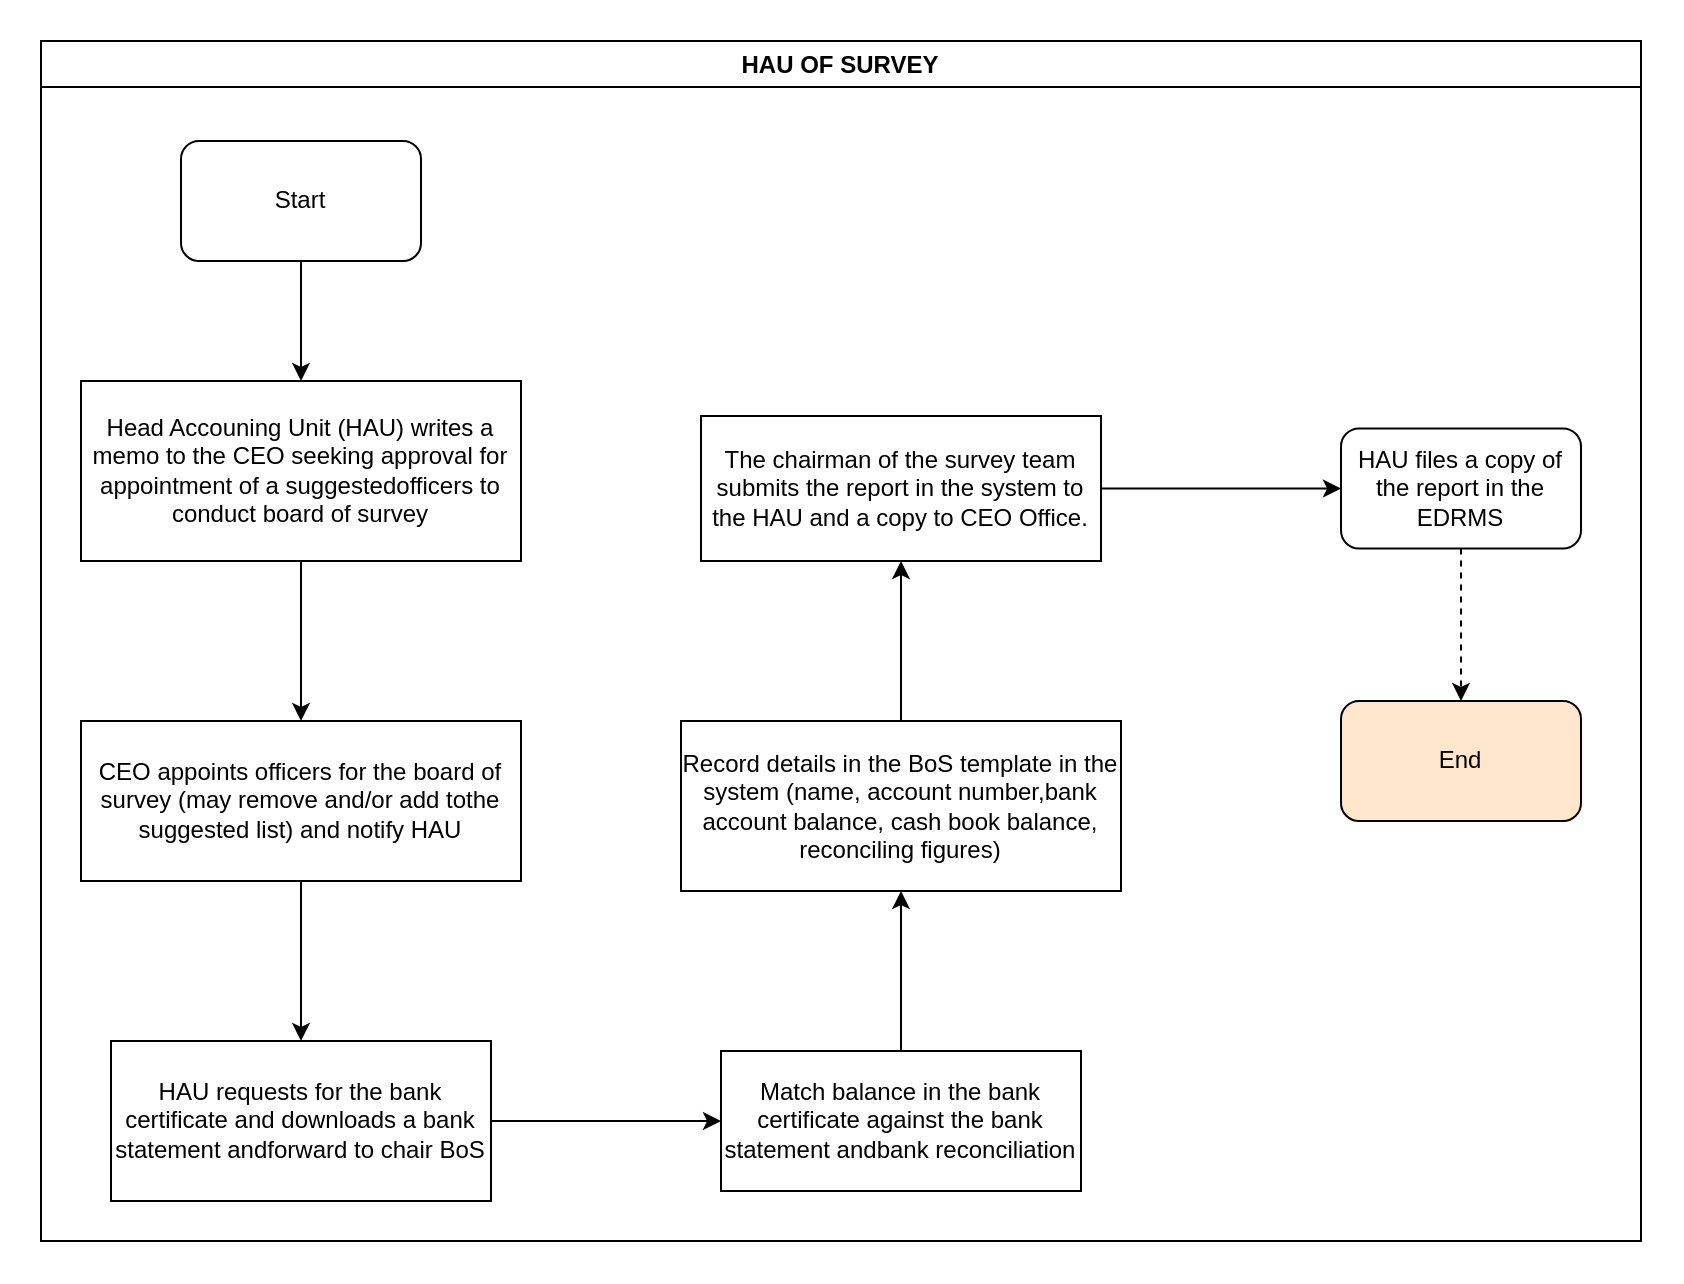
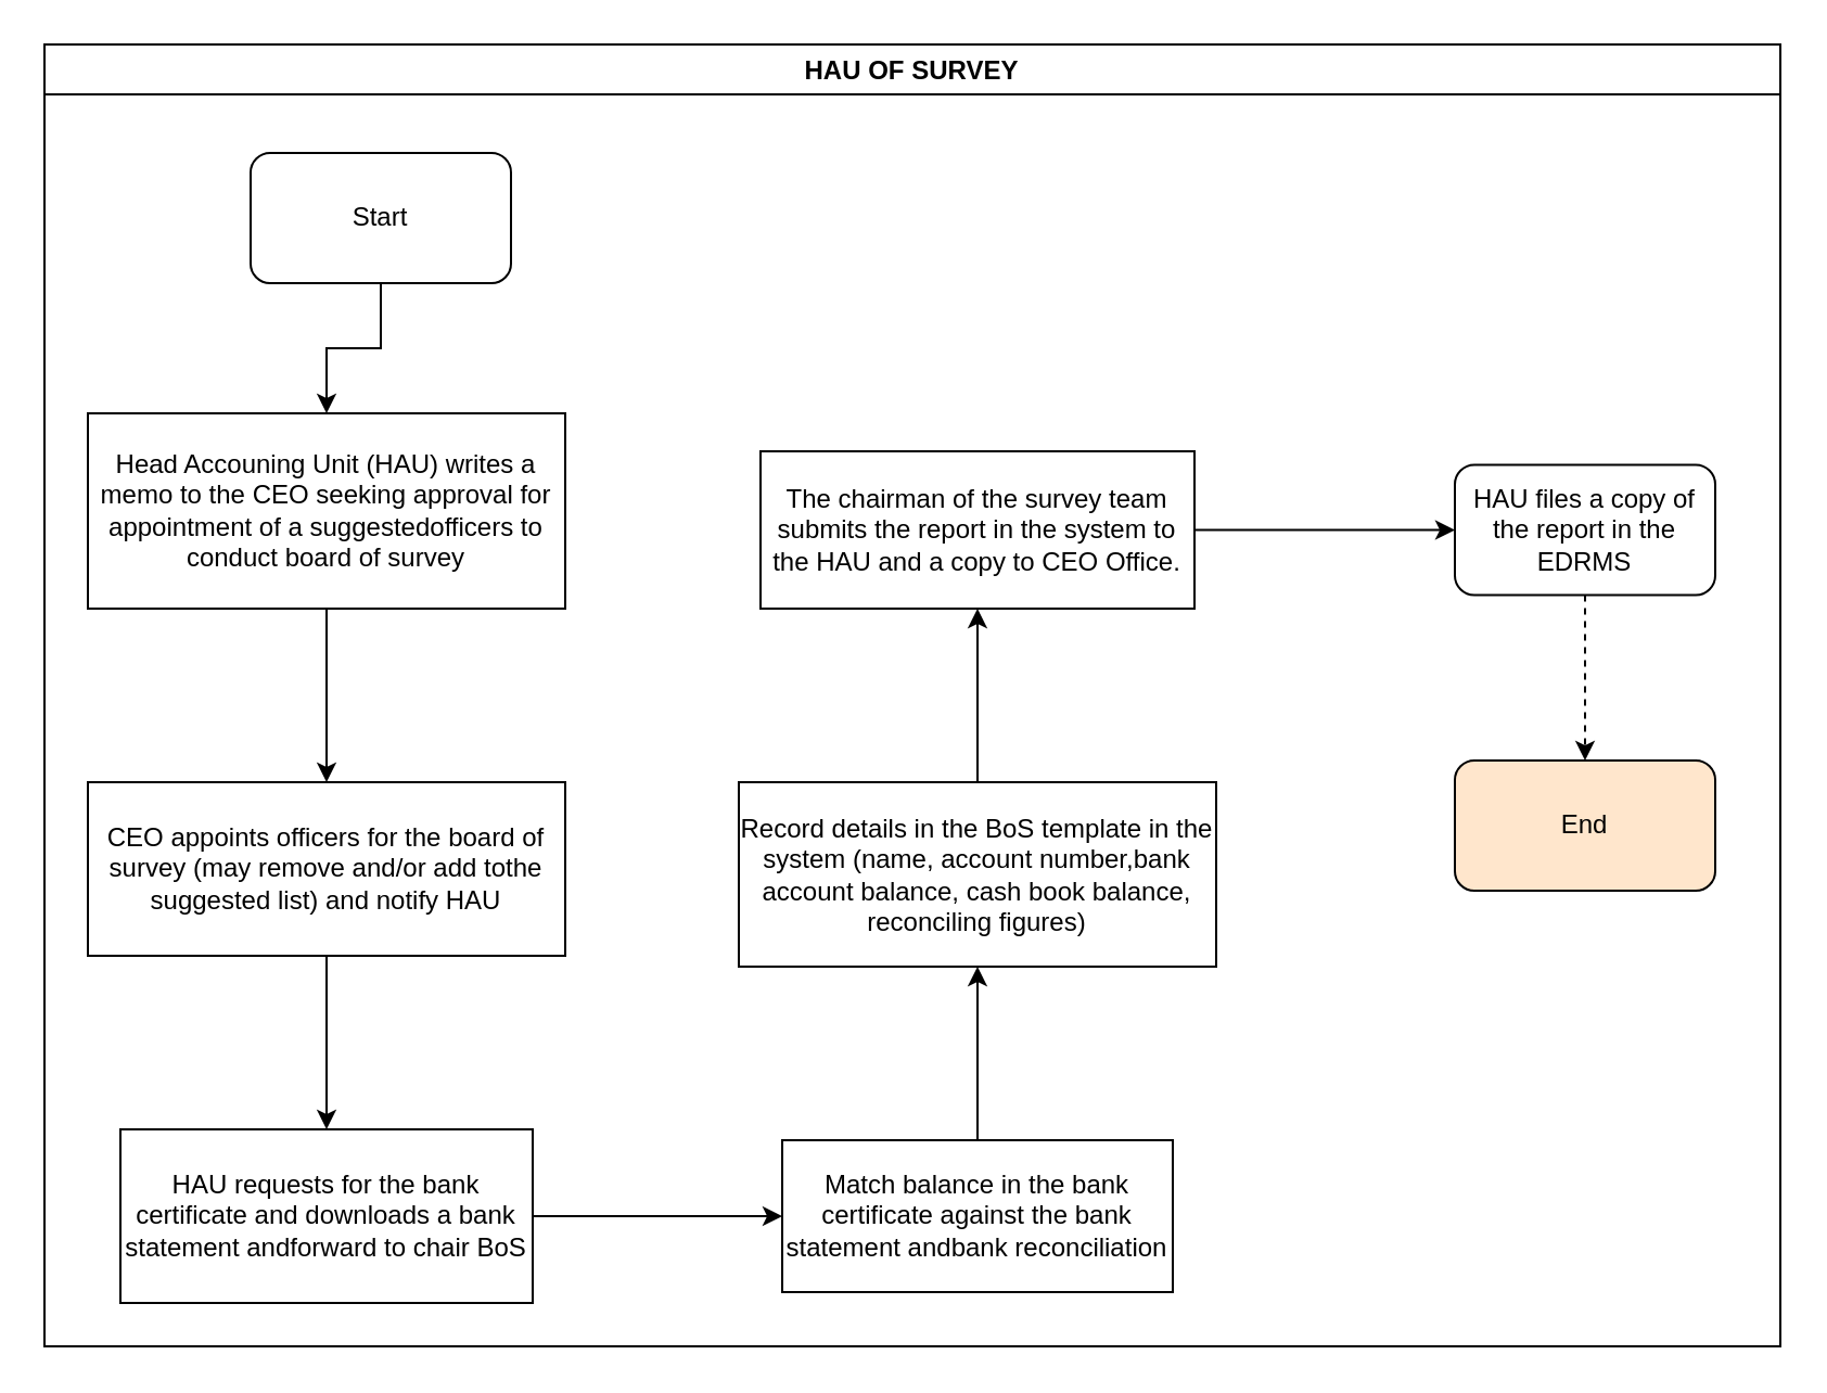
- <mxCell id="4" value="Start" style="rounded=1;whiteSpace=wrap;html=1;" vertex="1" parent="2"><mxGeometry x="70" y="50" width="120" height="60" as="geometry" /></mxCell>
+ <mxCell id="4" value="Start" style="rounded=1;whiteSpace=wrap;html=1;" vertex="1" parent="2"><mxGeometry x="95" y="50" width="120" height="60" as="geometry" /></mxCell>
